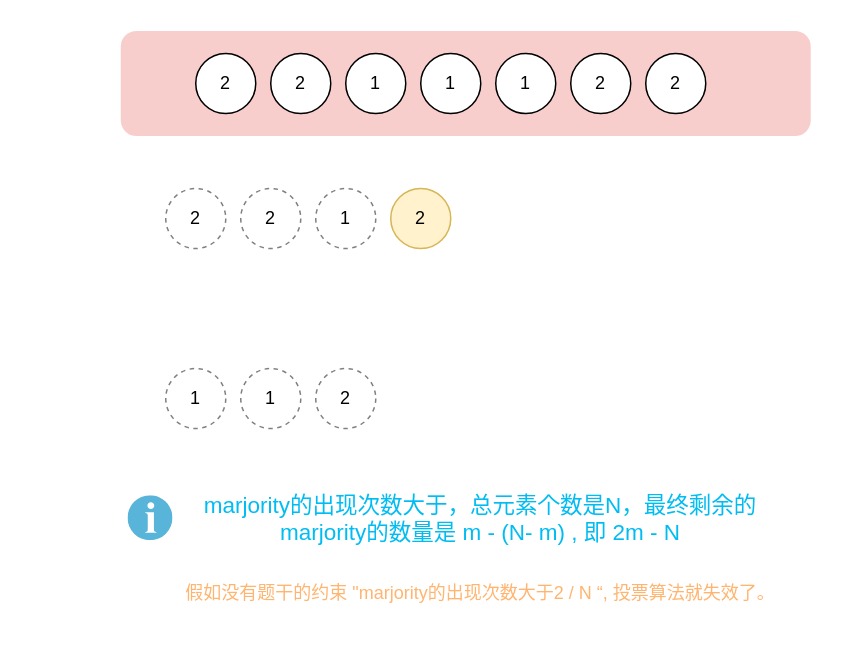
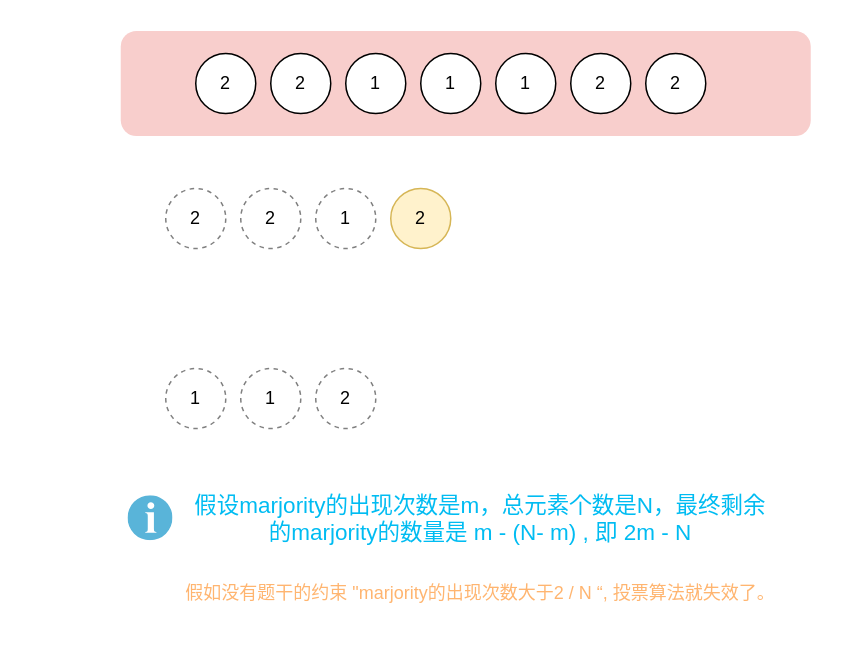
- <mxCell id="19" value="&lt;font style=&quot;font-size: 15px;&quot;&gt;marjority的出现次数大于，总元素个数是N，最终剩余的marjority的数量是 m - (N- m) , 即 2m - N&lt;/font&gt;" style="text;html=1;strokeColor=none;fillColor=none;align=center;verticalAlign=middle;whiteSpace=wrap;rounded=0;labelBackgroundColor=none;fontColor=#00BCF2;fontSize=15;" parent="1" vertex="1"><mxGeometry x="125" y="315" width="390" height="60" as="geometry" /></mxCell>
+ <mxCell id="19" value="&lt;font style=&quot;font-size: 15px;&quot;&gt;假设marjority的出现次数是m，总元素个数是N，最终剩余的marjority的数量是 m - (N- m) , 即 2m - N&lt;/font&gt;" style="text;html=1;strokeColor=none;fillColor=none;align=center;verticalAlign=middle;whiteSpace=wrap;rounded=0;labelBackgroundColor=none;fontColor=#00BCF2;fontSize=15;" parent="1" vertex="1"><mxGeometry x="125" y="315" width="390" height="60" as="geometry" /></mxCell>
